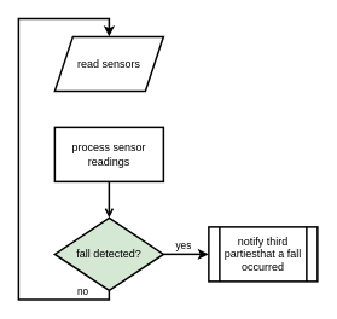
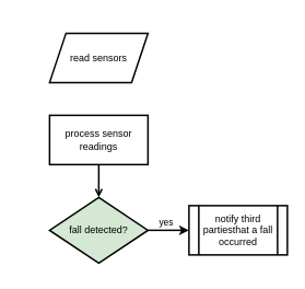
- <mxCell id="7" style="edgeStyle=orthogonalEdgeStyle;rounded=0;orthogonalLoop=1;jettySize=auto;html=1;strokeWidth=2;entryX=0.5;entryY=0;entryDx=0;entryDy=0;" edge="1" parent="1" source="9" target="4"><mxGeometry relative="1" as="geometry"><mxPoint x="120" y="380" as="targetPoint" /><Array as="points"><mxPoint x="120" y="330" /><mxPoint x="20" y="330" /><mxPoint x="20" y="20" /><mxPoint x="120" y="20" /></Array></mxGeometry></mxCell>
- <mxCell id="8" value="no" style="edgeLabel;html=1;align=center;verticalAlign=middle;resizable=0;points=[];" vertex="1" connectable="0" parent="7"><mxGeometry x="-0.133" relative="1" as="geometry"><mxPoint x="70" y="114" as="offset" /></mxGeometry></mxCell>
